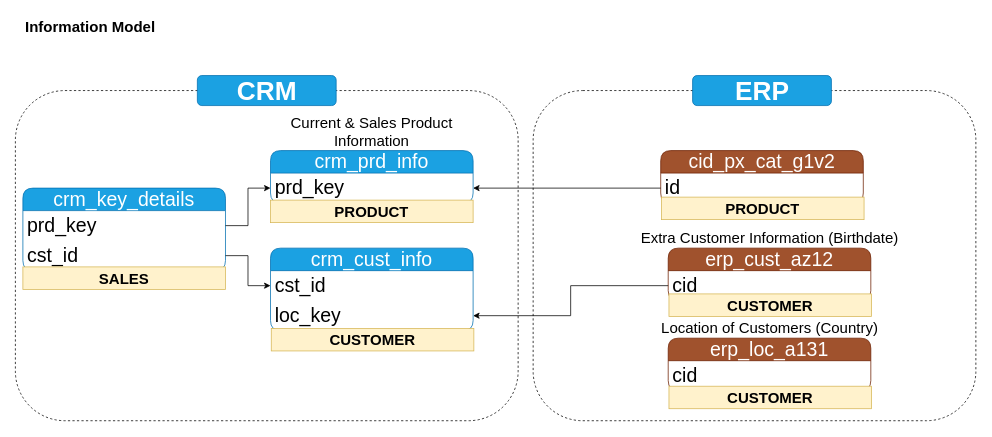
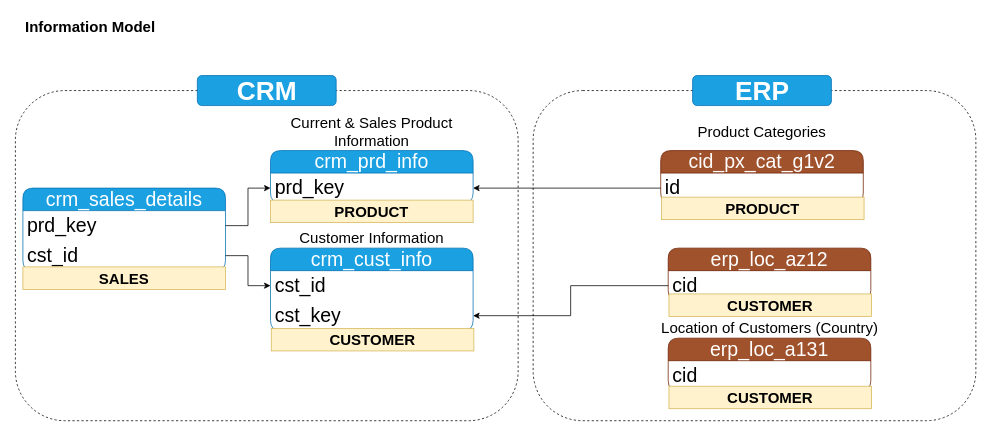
+ <mxCell id="24" value="&lt;font style=&quot;font-size: 20px;&quot;&gt;Product Categories&lt;/font&gt;" style="text;html=1;align=center;verticalAlign=middle;whiteSpace=wrap;rounded=0;" parent="1" vertex="1"><mxGeometry x="895" y="160" width="240" height="30" as="geometry" /></mxCell>
- <mxCell id="10" value="crm_key_details" style="swimlane;fontStyle=0;childLayout=stackLayout;horizontal=1;startSize=30;horizontalStack=0;resizeParent=1;resizeParentMax=0;resizeLast=0;collapsible=1;marginBottom=0;whiteSpace=wrap;html=1;rounded=1;fillColor=#1ba1e2;fontColor=#ffffff;strokeColor=#006EAF;fontSize=26;" parent="1" vertex="1"><mxGeometry x="30" y="250" width="270" height="110" as="geometry" /></mxCell>
+ <mxCell id="10" value="crm_sales_details" style="swimlane;fontStyle=0;childLayout=stackLayout;horizontal=1;startSize=30;horizontalStack=0;resizeParent=1;resizeParentMax=0;resizeLast=0;collapsible=1;marginBottom=0;whiteSpace=wrap;html=1;rounded=1;fillColor=#1ba1e2;fontColor=#ffffff;strokeColor=#006EAF;fontSize=26;" parent="1" vertex="1"><mxGeometry x="30" y="250" width="270" height="110" as="geometry" /></mxCell>
+ <mxCell id="6" value="&lt;font style=&quot;font-size: 20px;&quot;&gt;Customer Information&lt;/font&gt;" style="text;html=1;align=center;verticalAlign=middle;whiteSpace=wrap;rounded=0;" parent="1" vertex="1"><mxGeometry x="375" y="300" width="240" height="30" as="geometry" /></mxCell>
- <mxCell id="17" value="&lt;font style=&quot;font-size: 20px;&quot;&gt;Extra Customer Information (Birthdate)&lt;/font&gt;" style="text;html=1;align=center;verticalAlign=middle;whiteSpace=wrap;rounded=0;" parent="1" vertex="1"><mxGeometry x="782.5" y="300" width="485" height="30" as="geometry" /></mxCell>
- <mxCell id="15" value="erp_cust_az12" style="swimlane;fontStyle=0;childLayout=stackLayout;horizontal=1;startSize=30;horizontalStack=0;resizeParent=1;resizeParentMax=0;resizeLast=0;collapsible=1;marginBottom=0;whiteSpace=wrap;html=1;rounded=1;fillColor=light-dark(#A0522D,#FFD966);strokeColor=#6D1F00;fontSize=26;fontColor=#ffffff;" parent="1" vertex="1"><mxGeometry x="890" y="330" width="270" height="70" as="geometry" /></mxCell>
+ <mxCell id="15" value="erp_loc_az12" style="swimlane;fontStyle=0;childLayout=stackLayout;horizontal=1;startSize=30;horizontalStack=0;resizeParent=1;resizeParentMax=0;resizeLast=0;collapsible=1;marginBottom=0;whiteSpace=wrap;html=1;rounded=1;fillColor=light-dark(#A0522D,#FFD966);strokeColor=#6D1F00;fontSize=26;fontColor=#ffffff;" parent="1" vertex="1"><mxGeometry x="890" y="330" width="270" height="70" as="geometry" /></mxCell>
- <mxCell id="5" value="loc_key" style="text;strokeColor=none;fillColor=none;align=left;verticalAlign=middle;spacingLeft=4;spacingRight=4;overflow=hidden;points=[[0,0.5],[1,0.5]];portConstraint=eastwest;rotatable=0;whiteSpace=wrap;html=1;fontSize=26;" parent="3" vertex="1"><mxGeometry y="70" width="270" height="40" as="geometry" /></mxCell>
+ <mxCell id="5" value="cst_key" style="text;strokeColor=none;fillColor=none;align=left;verticalAlign=middle;spacingLeft=4;spacingRight=4;overflow=hidden;points=[[0,0.5],[1,0.5]];portConstraint=eastwest;rotatable=0;whiteSpace=wrap;html=1;fontSize=26;" parent="3" vertex="1"><mxGeometry y="70" width="270" height="40" as="geometry" /></mxCell>
